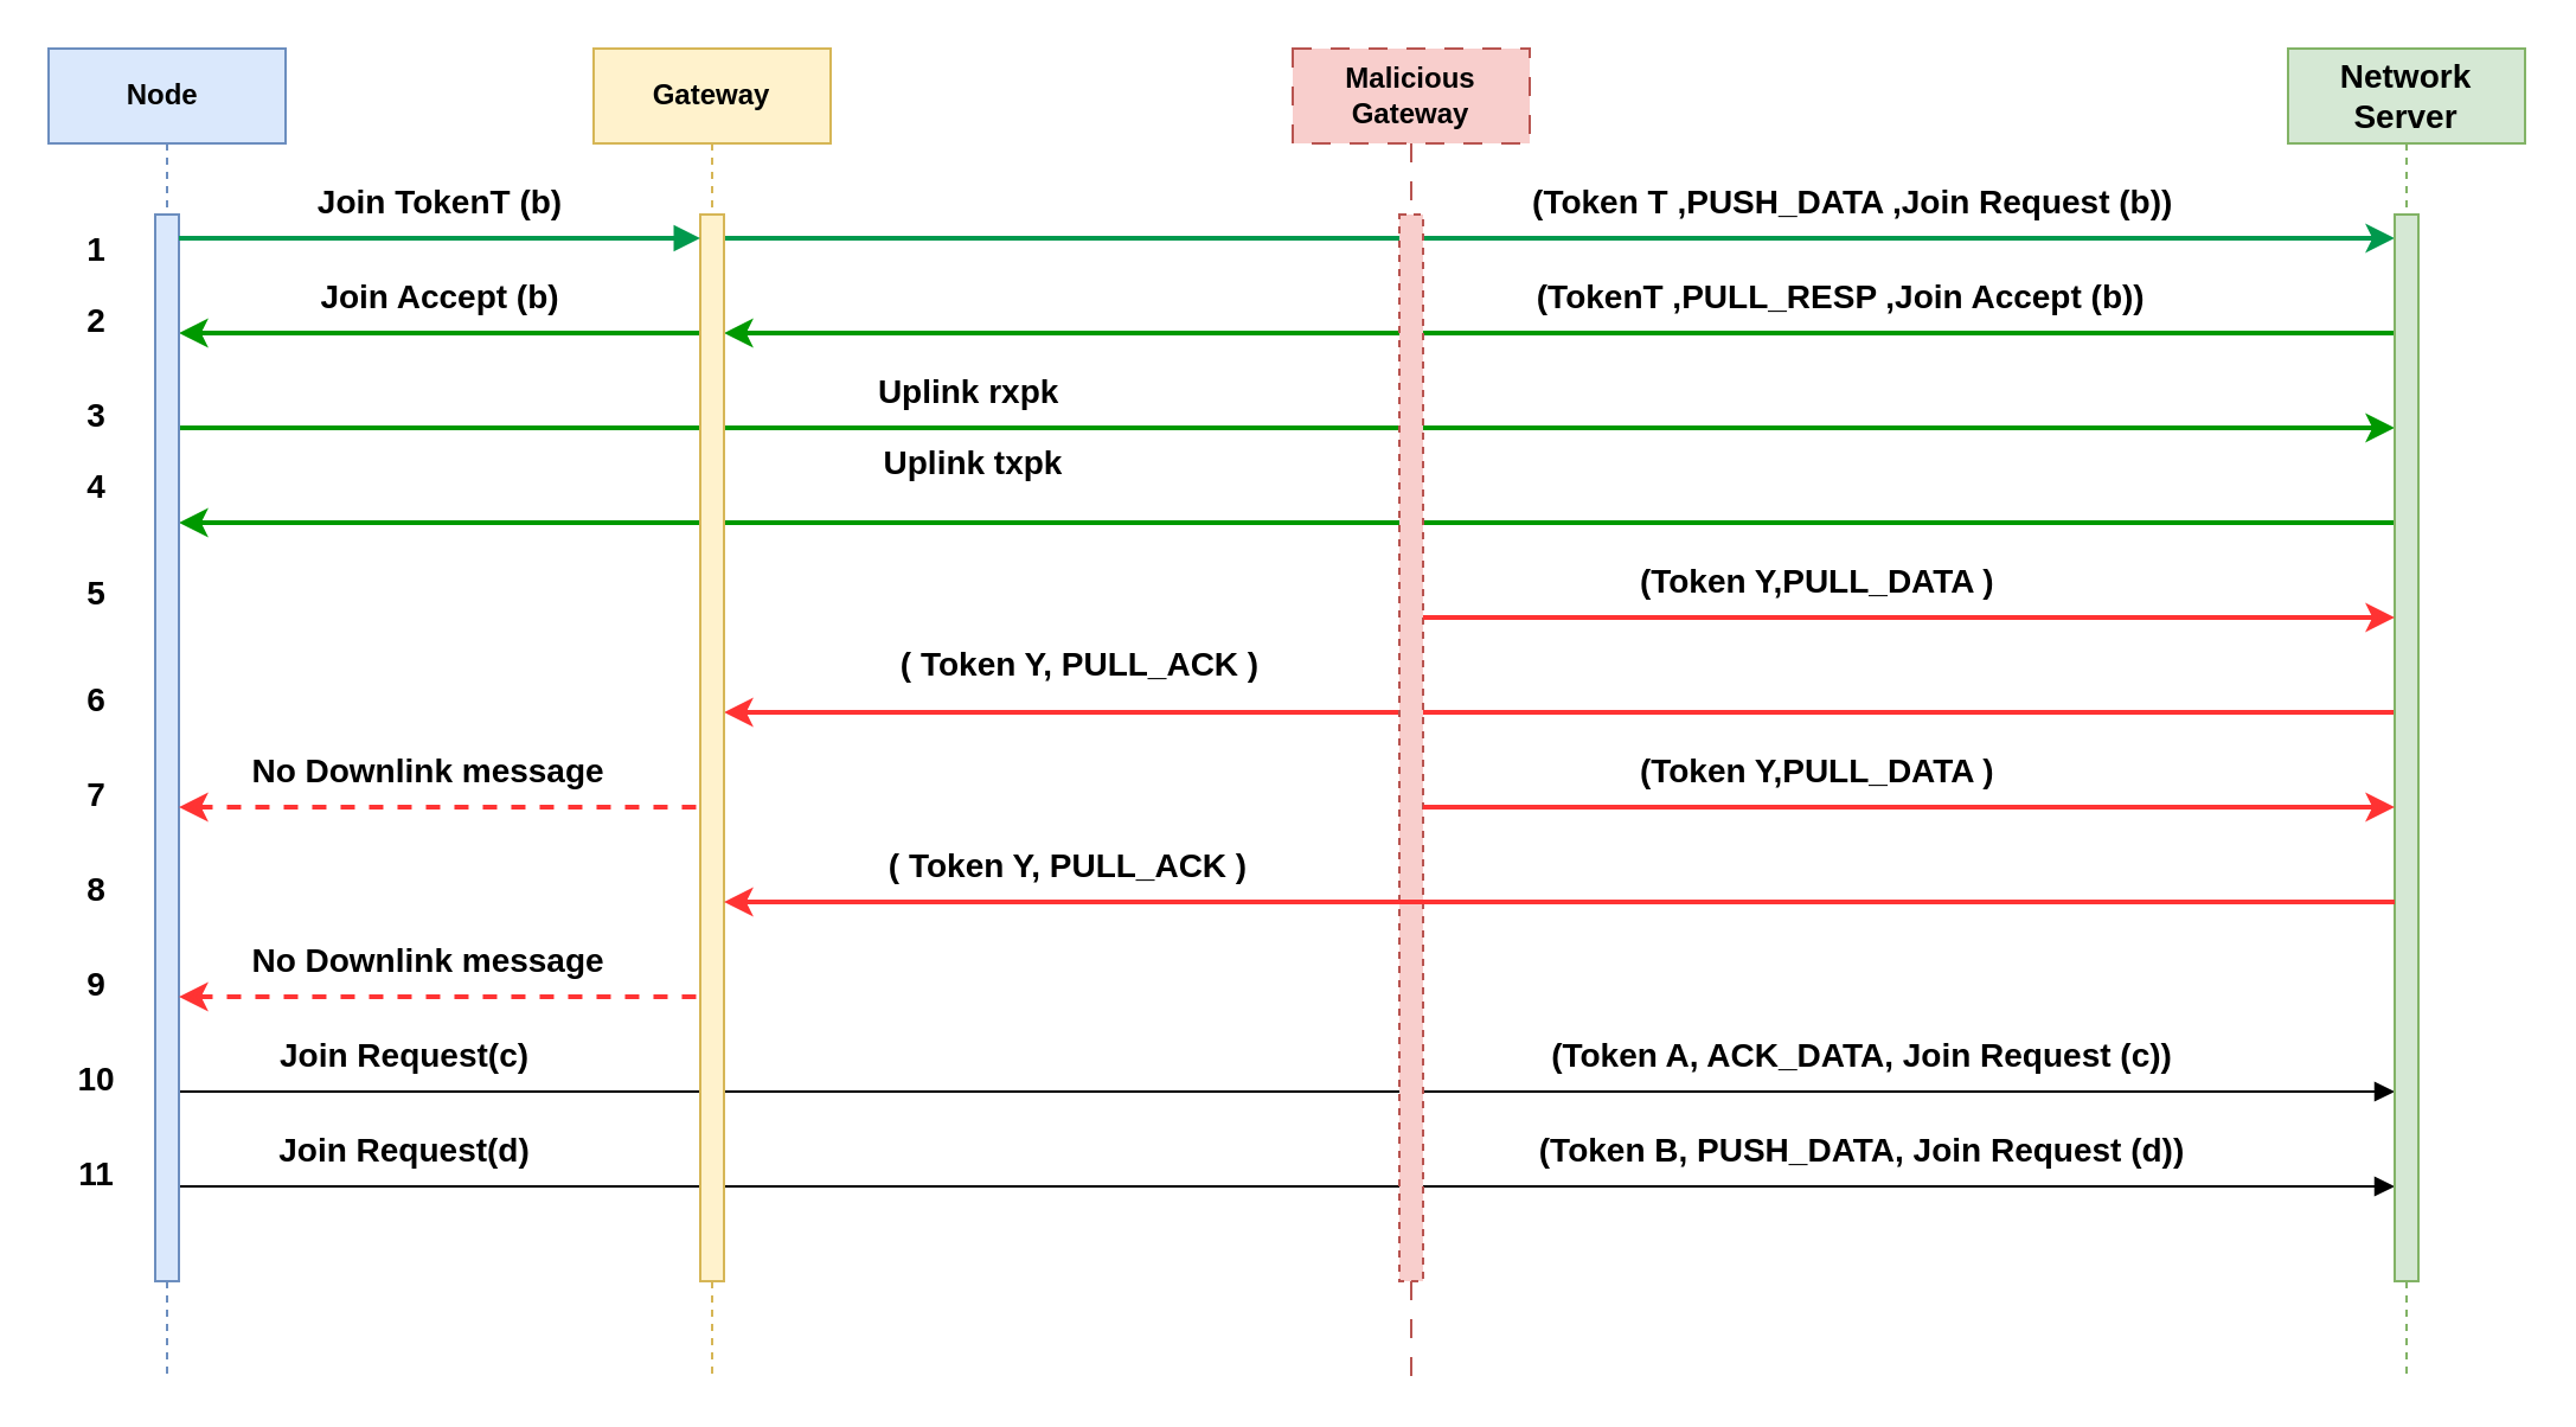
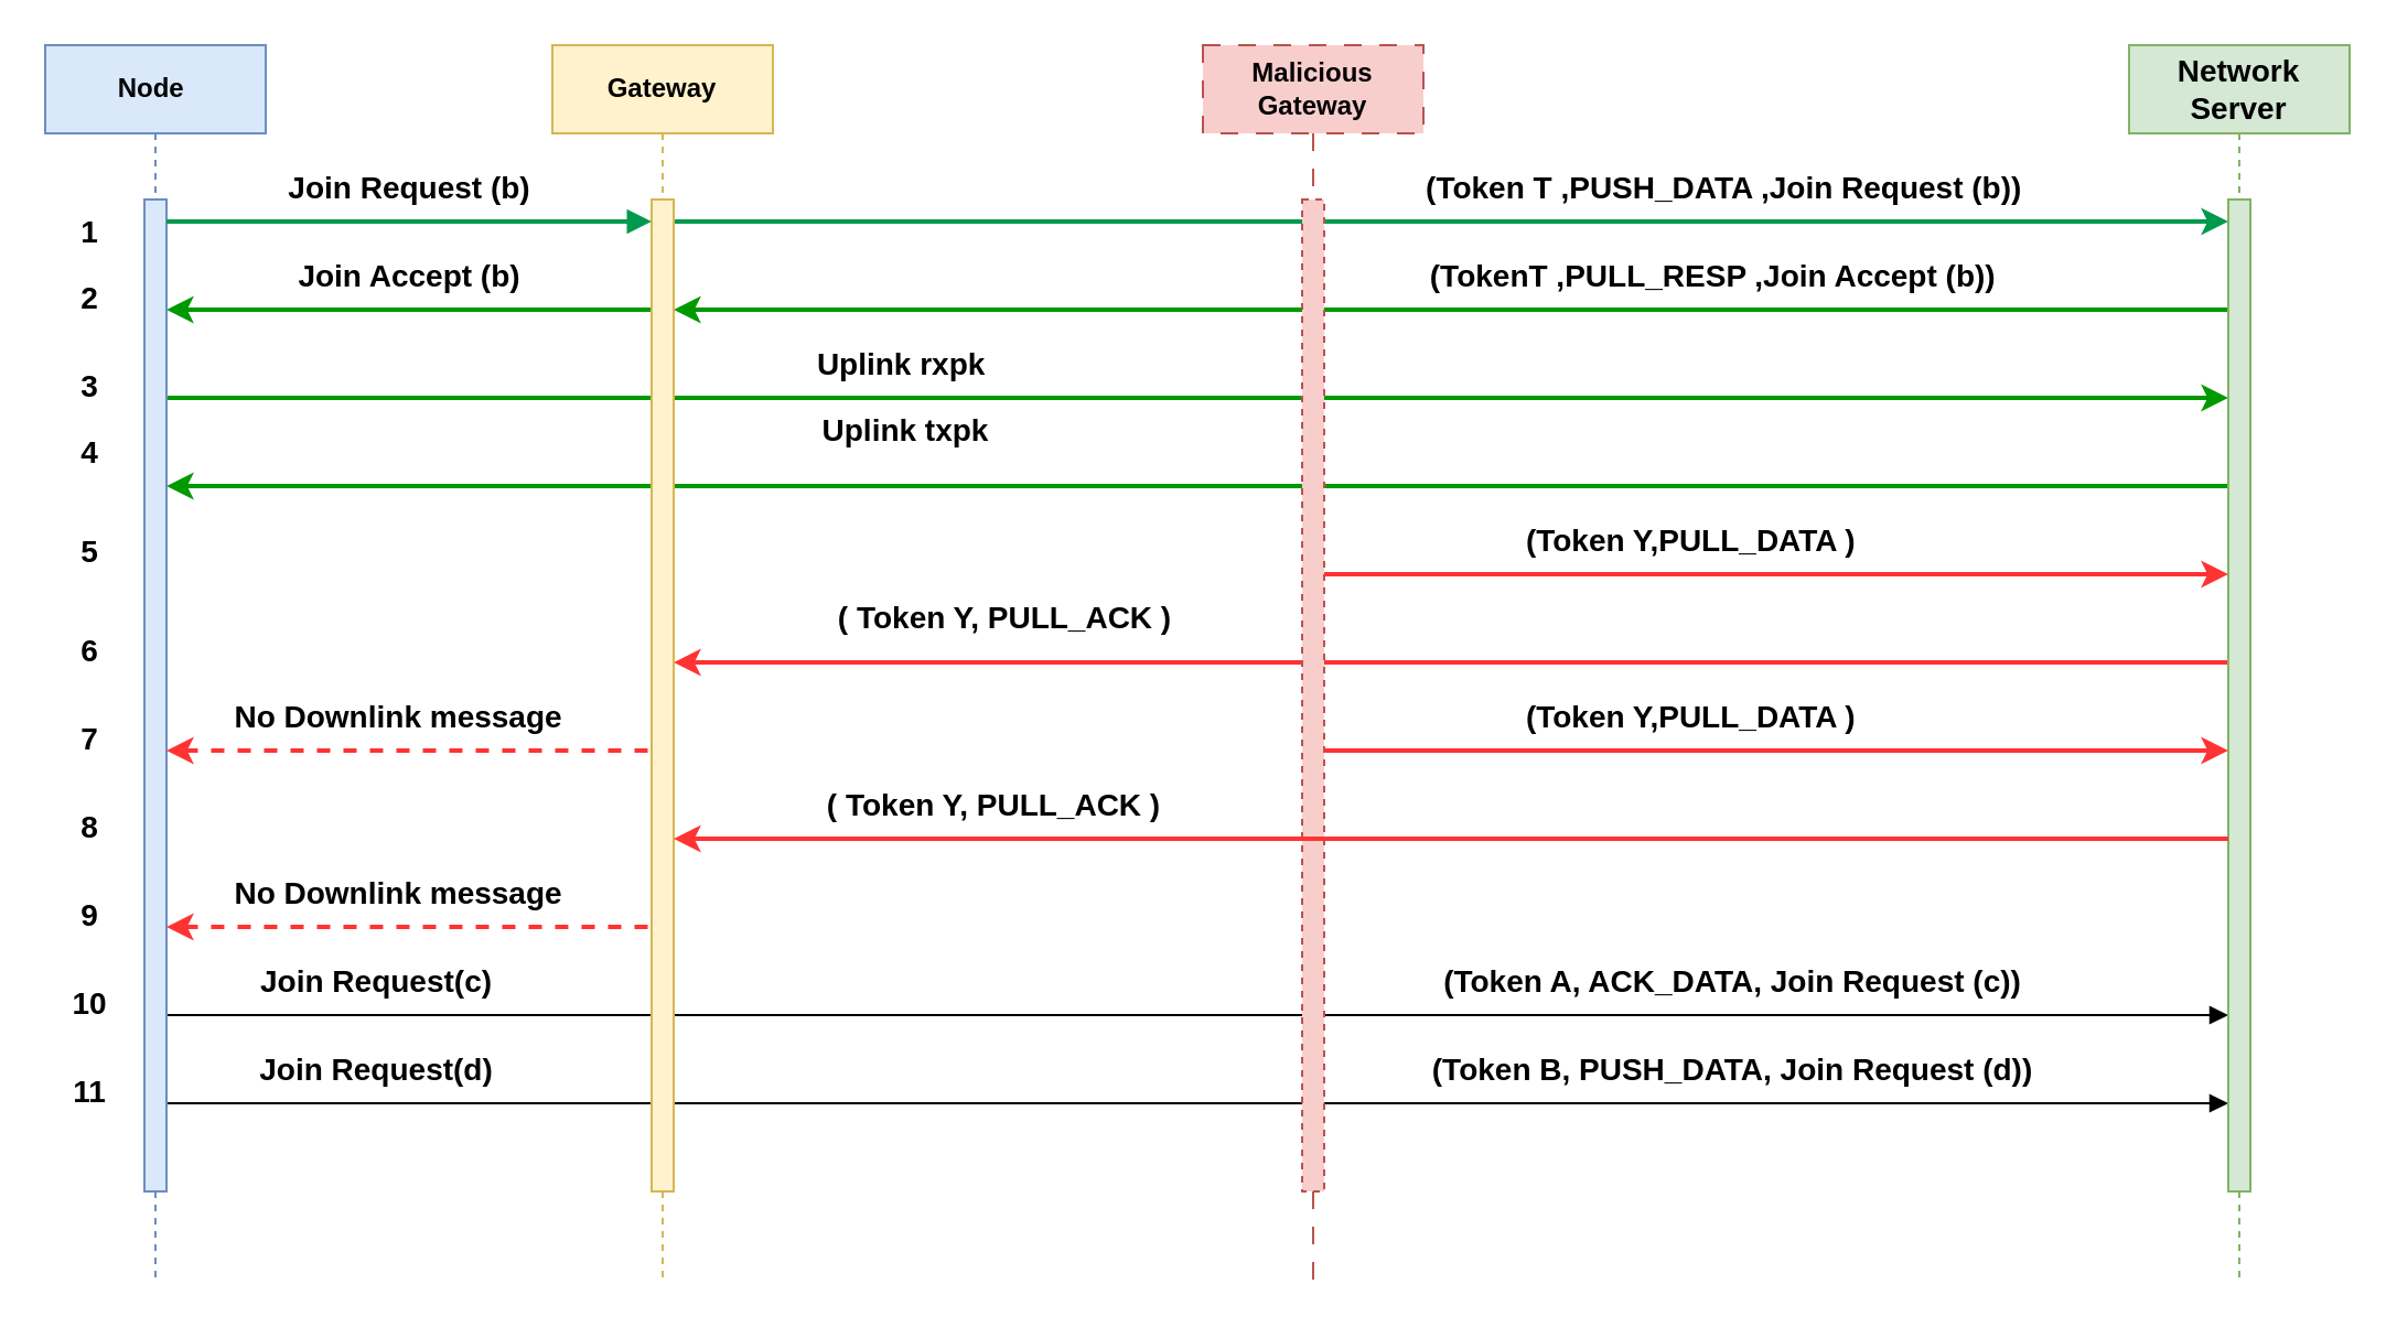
- <mxCell id="24" value="&lt;b style=&quot;font-size: 14px;&quot;&gt;Join TokenT (b)&lt;/b&gt;" style="text;html=1;align=center;verticalAlign=middle;resizable=0;points=[];autosize=1;strokeColor=none;fillColor=none;fontSize=14;" vertex="1" parent="1"><mxGeometry x="120" y="70" width="130" height="30" as="geometry" /></mxCell>
+ <mxCell id="24" value="&lt;b style=&quot;font-size: 14px;&quot;&gt;Join Request (b)&lt;/b&gt;" style="text;html=1;align=center;verticalAlign=middle;resizable=0;points=[];autosize=1;strokeColor=none;fillColor=none;fontSize=14;" vertex="1" parent="1"><mxGeometry x="120" y="70" width="130" height="30" as="geometry" /></mxCell>
